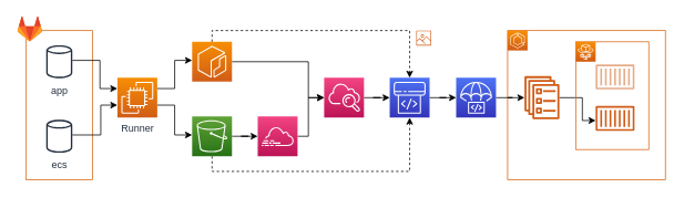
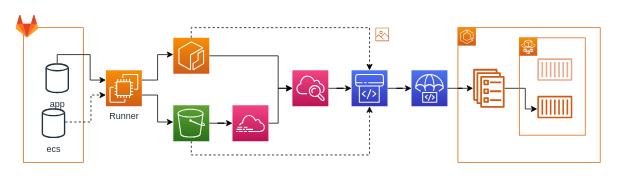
- <mxCell id="17" value="app" style="outlineConnect=0;fontColor=#232F3E;gradientColor=none;fillColor=#232F3E;strokeColor=none;dashed=0;verticalLabelPosition=bottom;verticalAlign=top;align=center;html=1;fontSize=12;fontStyle=0;aspect=fixed;pointerEvents=1;shape=mxgraph.aws4.generic_database;" parent="1" vertex="1"><mxGeometry x="54.28" y="53.22" width="31.44" height="41.56" as="geometry" /></mxCell>
+ <mxCell id="17" value="app" style="outlineConnect=0;fontColor=#232F3E;gradientColor=none;fillColor=#232F3E;strokeColor=none;dashed=0;verticalLabelPosition=bottom;verticalAlign=top;align=center;html=1;fontSize=12;fontStyle=0;aspect=fixed;pointerEvents=1;shape=mxgraph.aws4.generic_database;" parent="1" vertex="1"><mxGeometry x="59.28" y="83.22" width="31.44" height="41.56" as="geometry" /></mxCell>
- <mxCell id="14" style="edgeStyle=orthogonalEdgeStyle;rounded=0;orthogonalLoop=1;jettySize=auto;html=1;endArrow=classic;endFill=1;" parent="1" source="15" target="13" edge="1"><mxGeometry relative="1" as="geometry"><Array as="points"><mxPoint x="120" y="162.44" /><mxPoint x="120" y="126.44" /></Array></mxGeometry></mxCell>
+ <mxCell id="14" style="edgeStyle=orthogonalEdgeStyle;rounded=0;orthogonalLoop=1;jettySize=auto;html=1;endArrow=classic;endFill=1;dashed=1;" parent="1" source="15" target="13" edge="1"><mxGeometry relative="1" as="geometry"><Array as="points"><mxPoint x="120" y="162.44" /><mxPoint x="120" y="126.44" /></Array></mxGeometry></mxCell>
